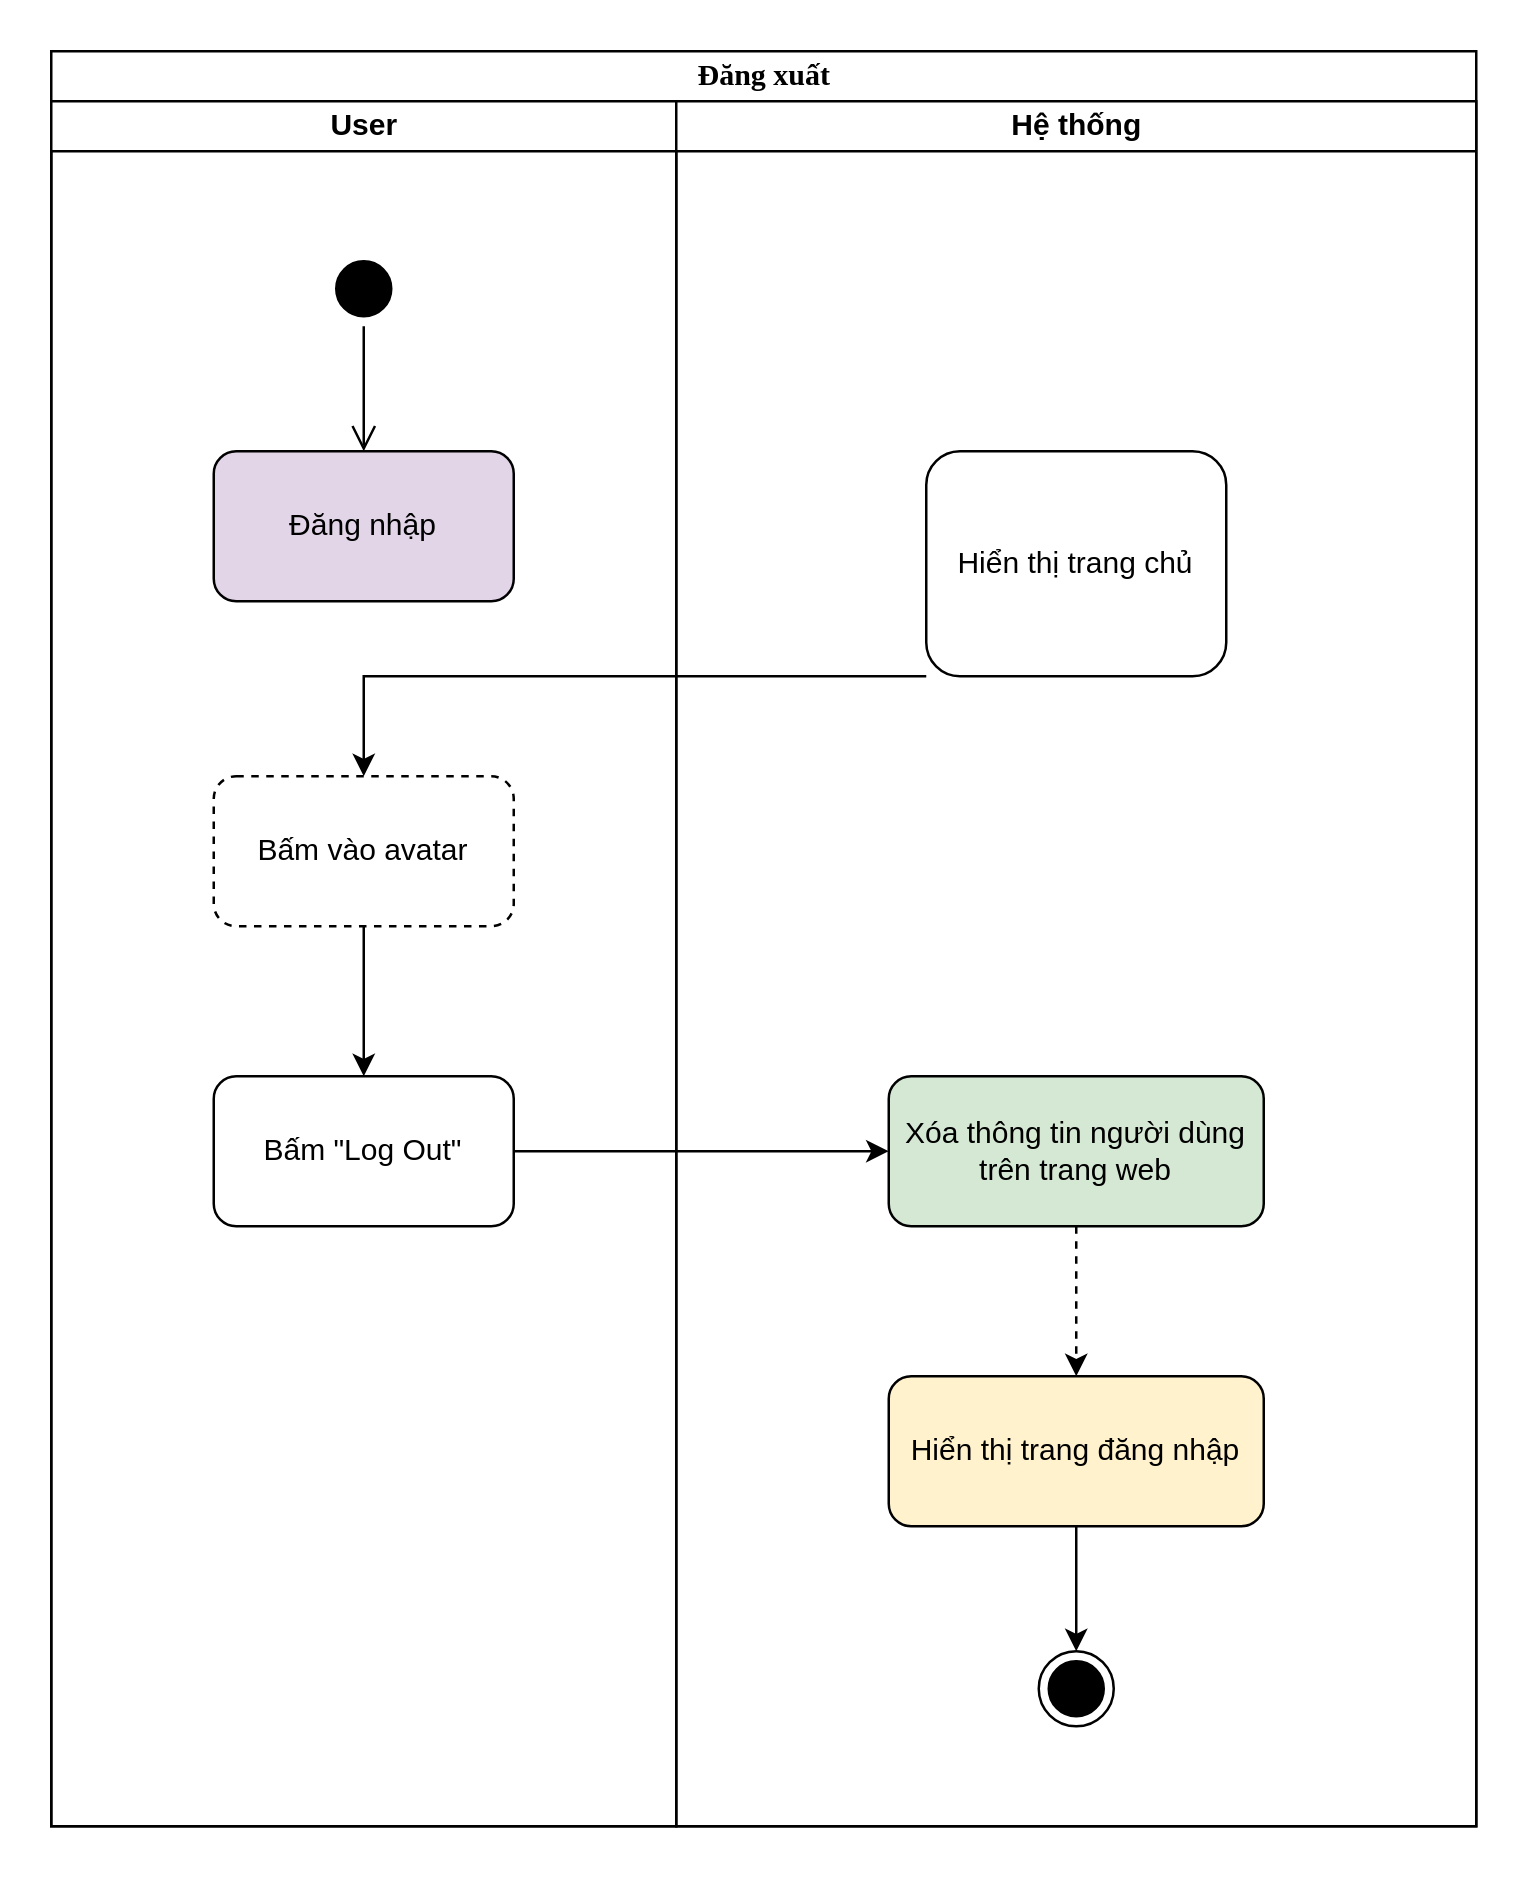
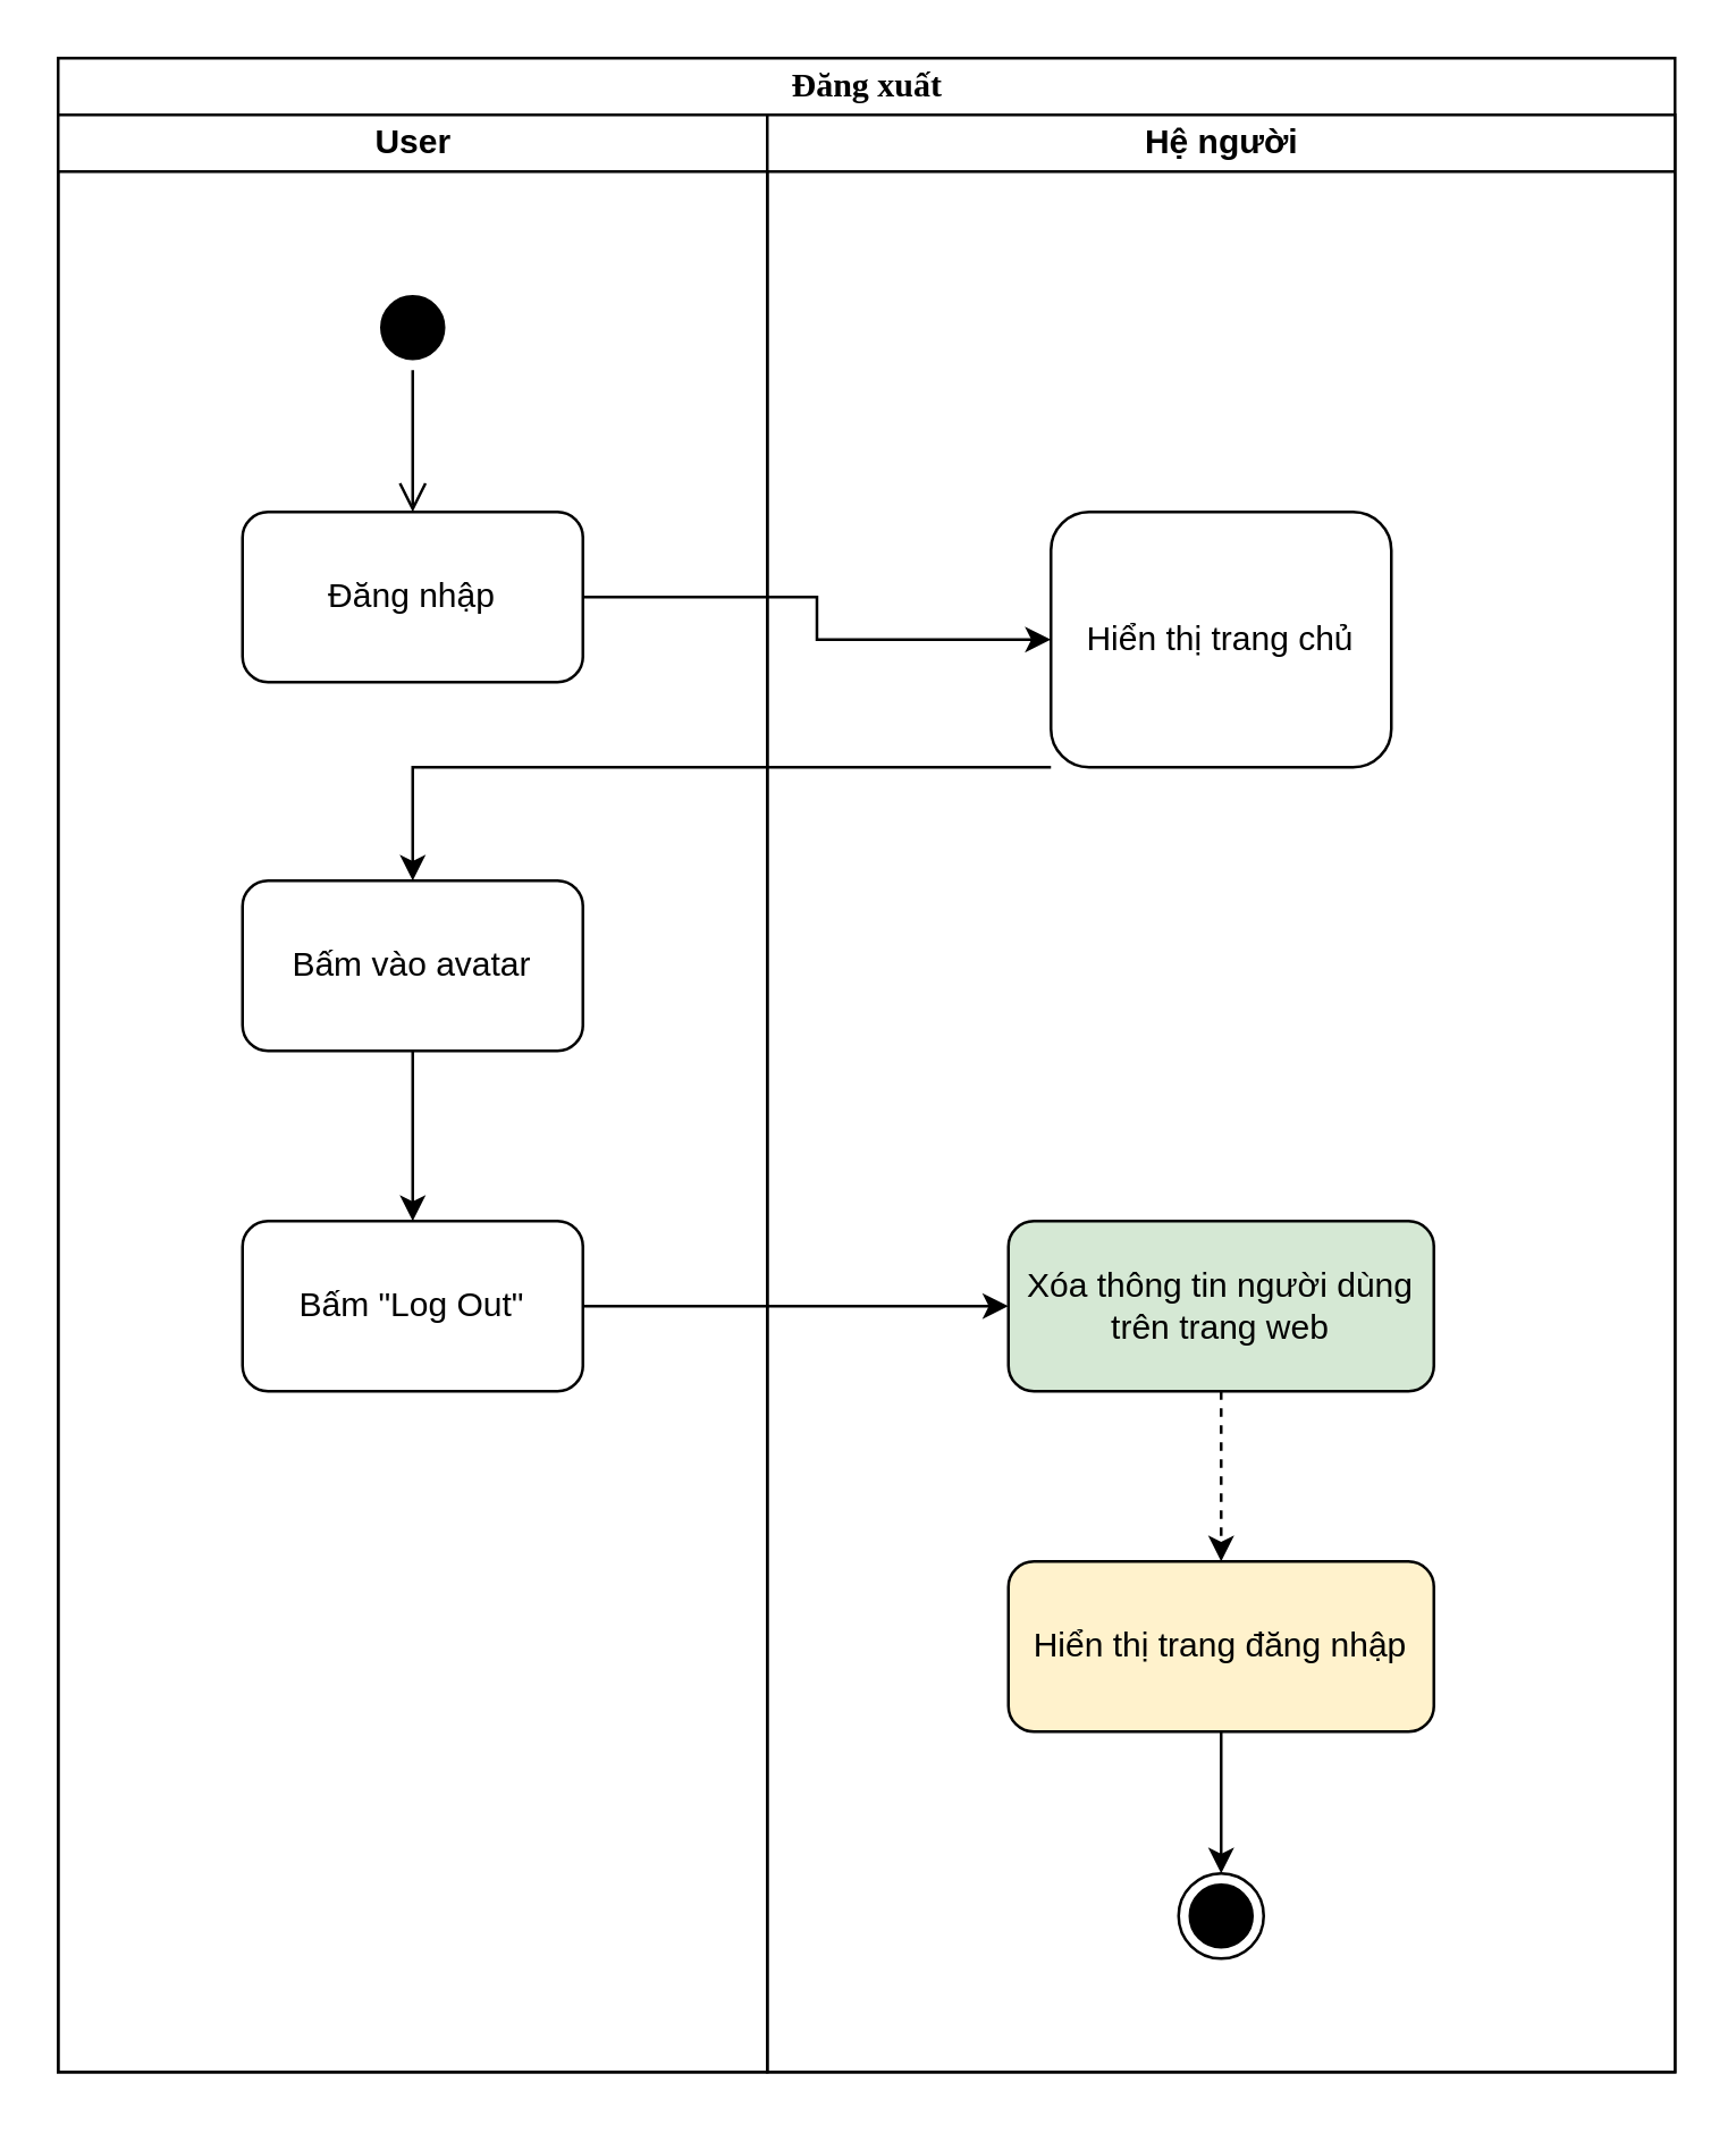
- <mxCell id="10" value="Hệ thống" style="swimlane;html=1;startSize=20;" parent="2" vertex="1"><mxGeometry x="250" y="20" width="320" height="690" as="geometry" /></mxCell>
+ <mxCell id="10" value="Hệ người" style="swimlane;html=1;startSize=20;" parent="2" vertex="1"><mxGeometry x="250" y="20" width="320" height="690" as="geometry" /></mxCell>
- <mxCell id="5" value="Đăng nhập" style="rounded=1;whiteSpace=wrap;html=1;strokeColor=#000000;fillColor=#e1d5e7;" vertex="1" parent="3"><mxGeometry x="65" y="140" width="120" height="60" as="geometry" /></mxCell>
+ <mxCell id="5" value="Đăng nhập" style="rounded=1;whiteSpace=wrap;html=1;strokeColor=#000000;" vertex="1" parent="3"><mxGeometry x="65" y="140" width="120" height="60" as="geometry" /></mxCell>
+ <mxCell id="17" style="edgeStyle=orthogonalEdgeStyle;rounded=0;orthogonalLoop=1;jettySize=auto;html=1;entryX=0;entryY=0.5;entryDx=0;entryDy=0;strokeColor=#000000;" edge="1" parent="2" source="5" target="11"><mxGeometry relative="1" as="geometry" /></mxCell>
- <mxCell id="8" value="Bấm vào avatar" style="rounded=1;whiteSpace=wrap;html=1;strokeColor=#000000;dashed=1;" vertex="1" parent="3"><mxGeometry x="65" y="270" width="120" height="60" as="geometry" /></mxCell>
+ <mxCell id="8" value="Bấm vào avatar" style="rounded=1;whiteSpace=wrap;html=1;strokeColor=#000000;" vertex="1" parent="3"><mxGeometry x="65" y="270" width="120" height="60" as="geometry" /></mxCell>
